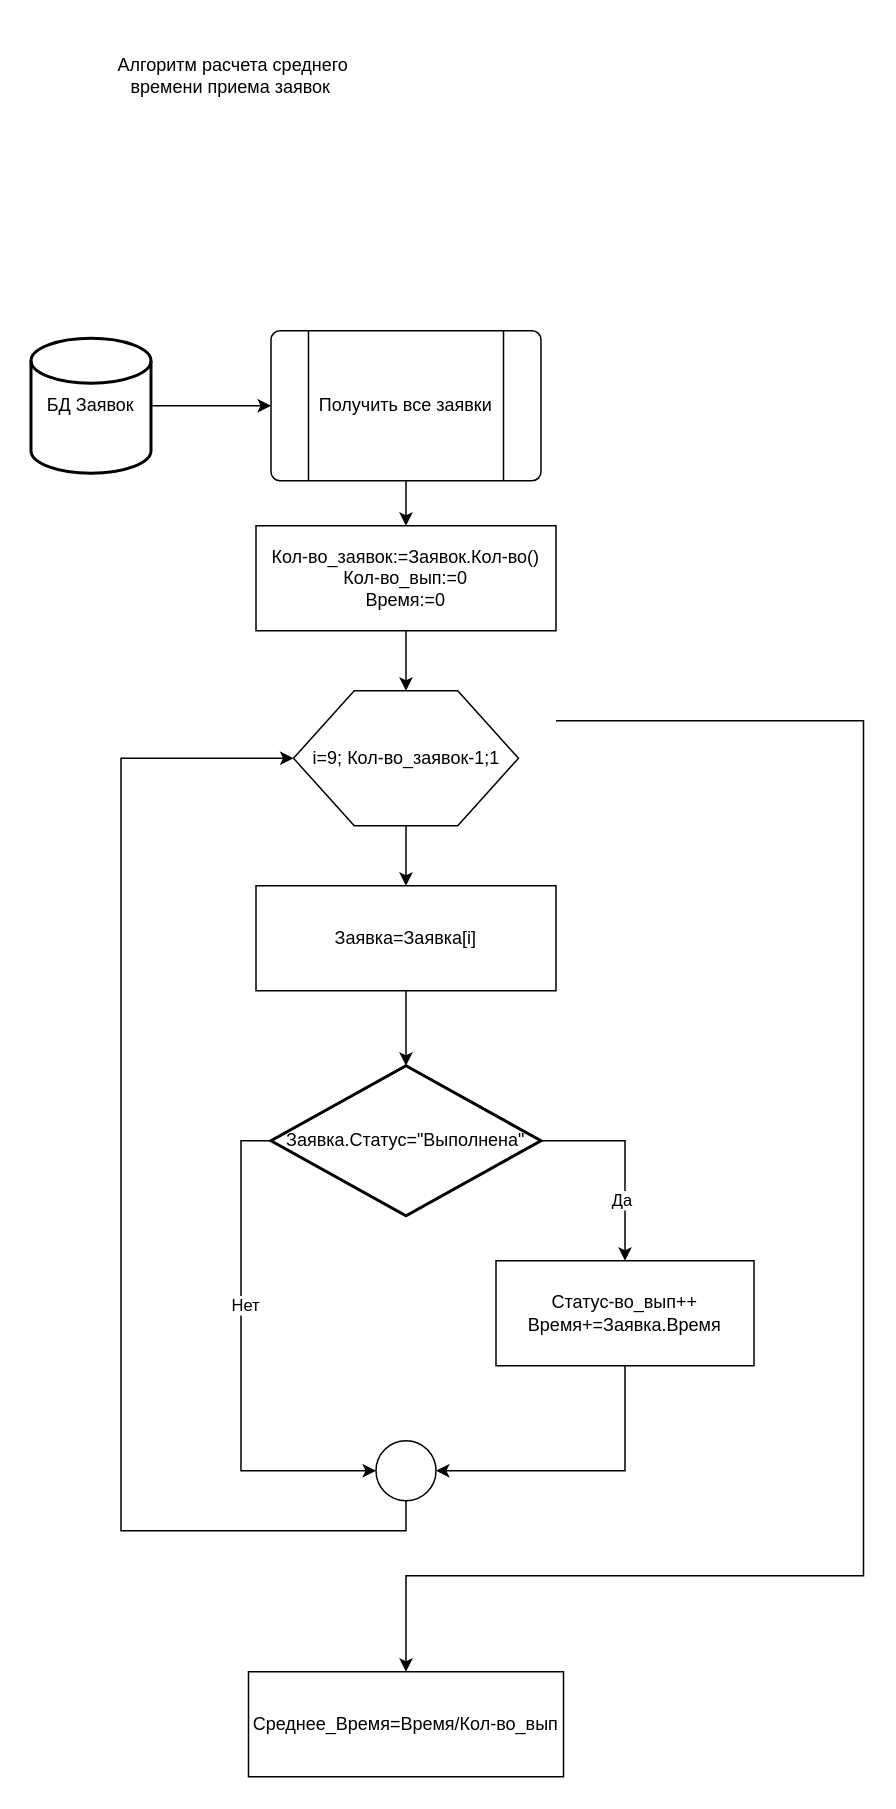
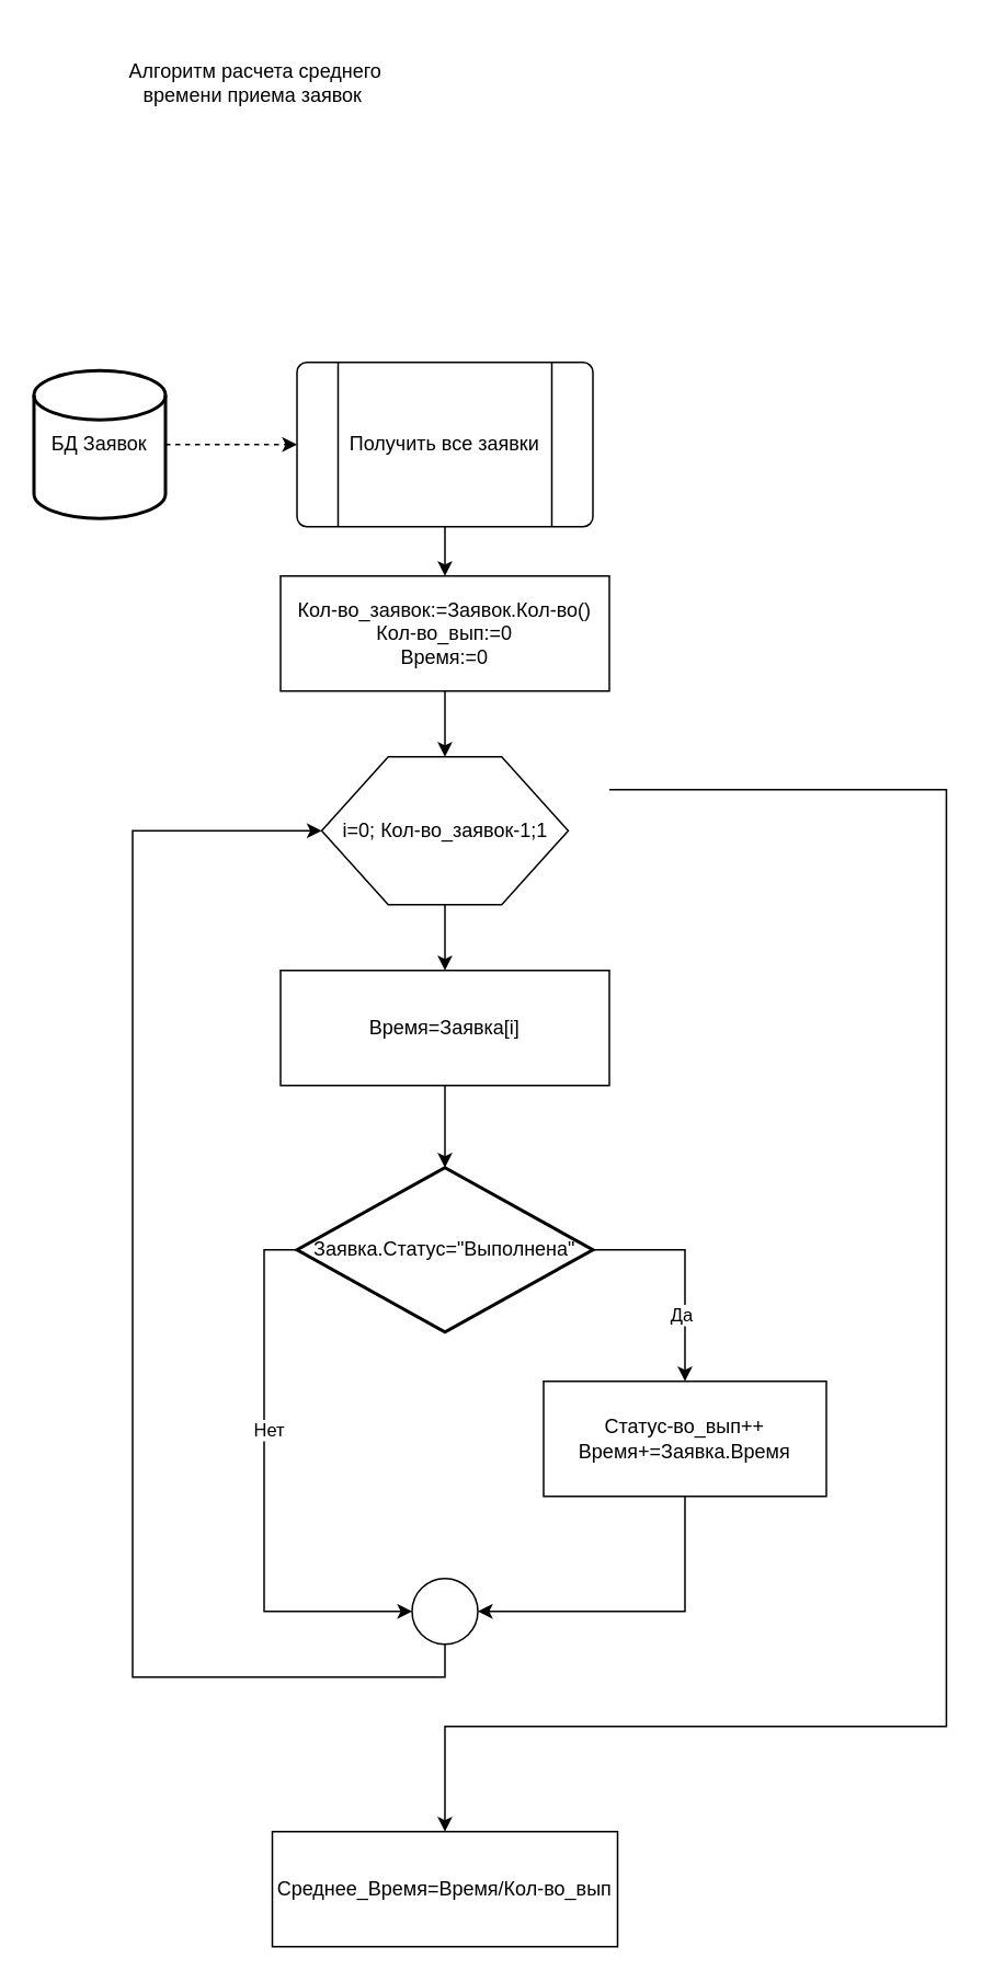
- <mxCell id="5" style="edgeStyle=orthogonalEdgeStyle;rounded=0;orthogonalLoop=1;jettySize=auto;html=1;entryX=0;entryY=0.5;entryDx=0;entryDy=0;" edge="1" parent="1" source="6" target="4"><mxGeometry relative="1" as="geometry" /></mxCell>
+ <mxCell id="5" style="edgeStyle=orthogonalEdgeStyle;rounded=0;orthogonalLoop=1;jettySize=auto;html=1;entryX=0;entryY=0.5;entryDx=0;entryDy=0;dashed=1;" edge="1" parent="1" source="6" target="4"><mxGeometry relative="1" as="geometry" /></mxCell>
- <mxCell id="11" value="i=9; Кол-во_заявок-1;1" style="verticalLabelPosition=middle;verticalAlign=middle;html=1;shape=hexagon;perimeter=hexagonPerimeter2;arcSize=6;size=0.27;labelPosition=center;align=center;fillColor=none;" vertex="1" parent="1"><mxGeometry x="195" y="460" width="150" height="90" as="geometry" /></mxCell>
+ <mxCell id="11" value="i=0; Кол-во_заявок-1;1" style="verticalLabelPosition=middle;verticalAlign=middle;html=1;shape=hexagon;perimeter=hexagonPerimeter2;arcSize=6;size=0.27;labelPosition=center;align=center;fillColor=none;" vertex="1" parent="1"><mxGeometry x="195" y="460" width="150" height="90" as="geometry" /></mxCell>
- <mxCell id="13" value="Заявка=Заявка[i]" style="rounded=0;whiteSpace=wrap;html=1;fillColor=none;" vertex="1" parent="1"><mxGeometry x="170" y="590" width="200" height="70" as="geometry" /></mxCell>
+ <mxCell id="13" value="Время=Заявка[i]" style="rounded=0;whiteSpace=wrap;html=1;fillColor=none;" vertex="1" parent="1"><mxGeometry x="170" y="590" width="200" height="70" as="geometry" /></mxCell>
